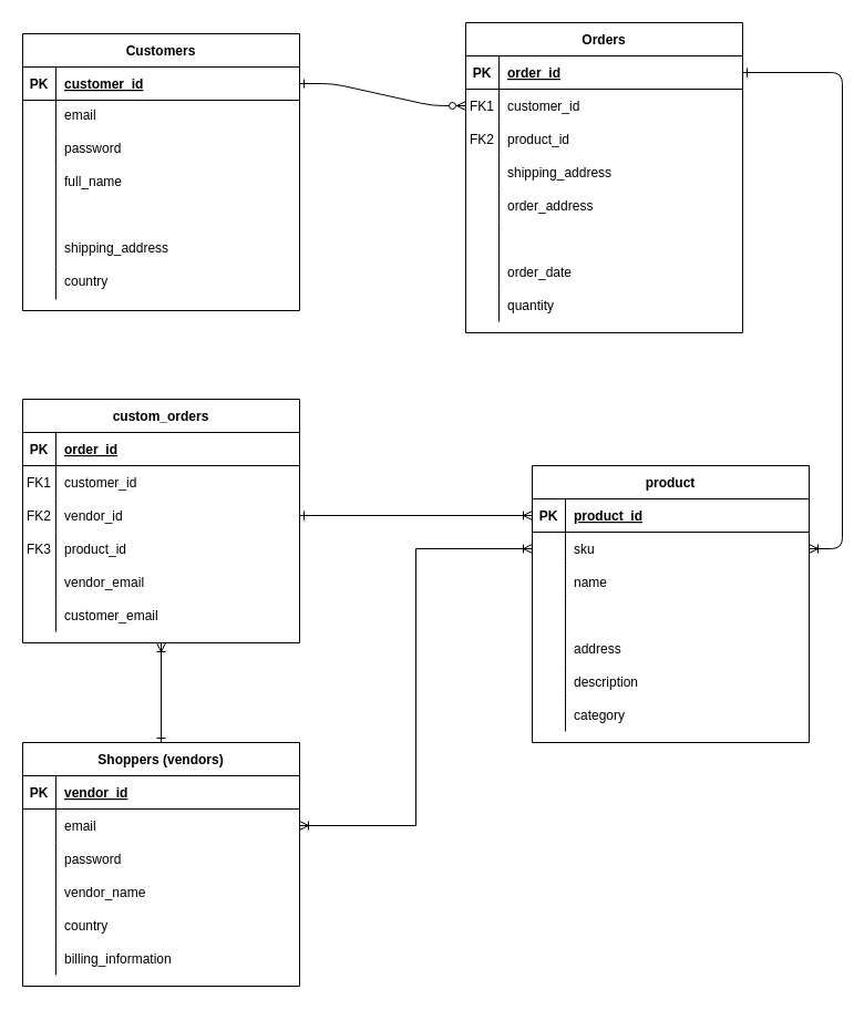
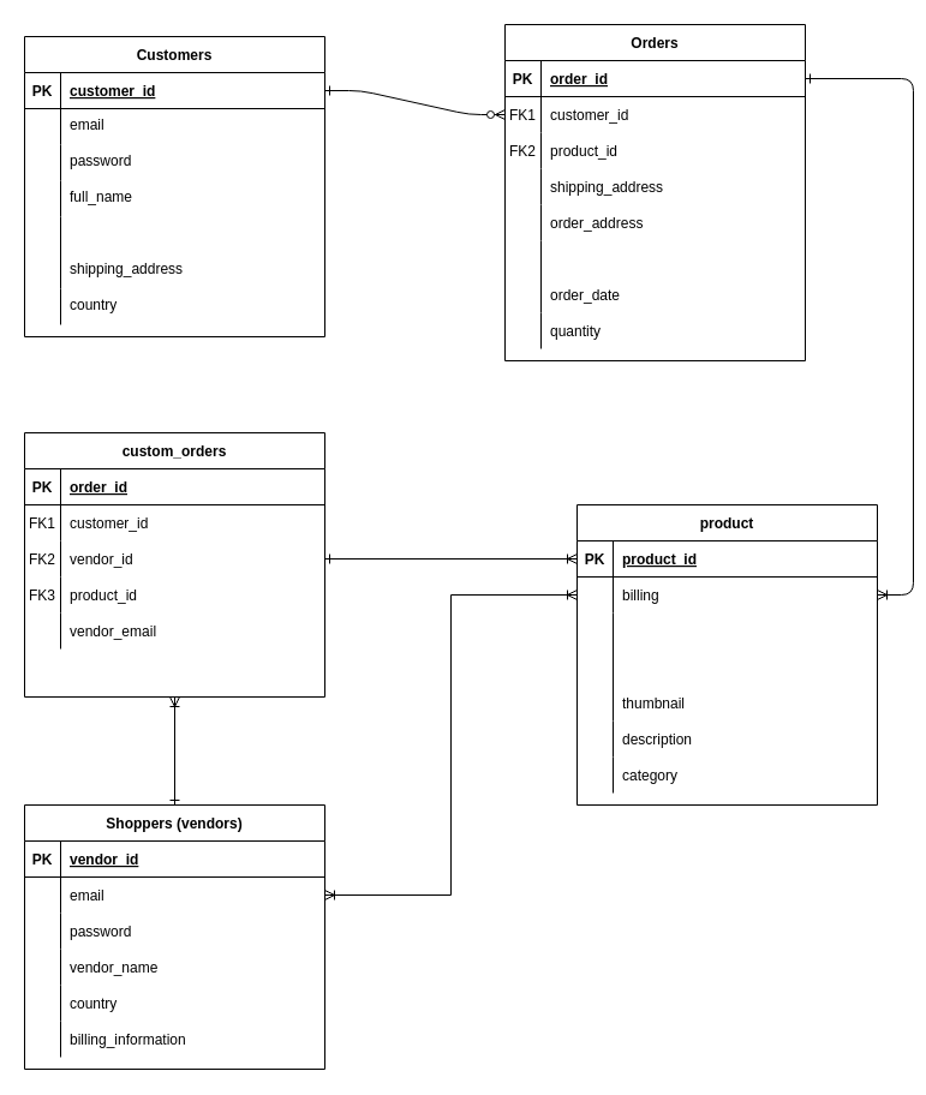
- <mxCell id="34" value="sku" style="shape=partialRectangle;overflow=hidden;connectable=0;fillColor=none;top=0;left=0;bottom=0;right=0;align=left;spacingLeft=6;" parent="32" vertex="1"><mxGeometry x="30" width="220" height="30" as="geometry" /></mxCell>
+ <mxCell id="34" value="billing" style="shape=partialRectangle;overflow=hidden;connectable=0;fillColor=none;top=0;left=0;bottom=0;right=0;align=left;spacingLeft=6;" parent="32" vertex="1"><mxGeometry x="30" width="220" height="30" as="geometry" /></mxCell>
- <mxCell id="37" value="name" style="shape=partialRectangle;overflow=hidden;connectable=0;fillColor=none;top=0;left=0;bottom=0;right=0;align=left;spacingLeft=6;" parent="35" vertex="1"><mxGeometry x="30" width="220" height="30" as="geometry" /></mxCell>
- <mxCell id="109" value="customer_email" style="shape=partialRectangle;overflow=hidden;connectable=0;fillColor=none;top=0;left=0;bottom=0;right=0;align=left;spacingLeft=6;" vertex="1" parent="107"><mxGeometry x="30" width="220" height="30" as="geometry" /></mxCell>
- <mxCell id="42" value="address" style="shape=partialRectangle;overflow=hidden;connectable=0;fillColor=none;top=0;left=0;bottom=0;right=0;align=left;spacingLeft=6;" vertex="1" parent="40"><mxGeometry x="30" width="220" height="30" as="geometry" /></mxCell>
+ <mxCell id="42" value="thumbnail" style="shape=partialRectangle;overflow=hidden;connectable=0;fillColor=none;top=0;left=0;bottom=0;right=0;align=left;spacingLeft=6;" vertex="1" parent="40"><mxGeometry x="30" width="220" height="30" as="geometry" /></mxCell>
